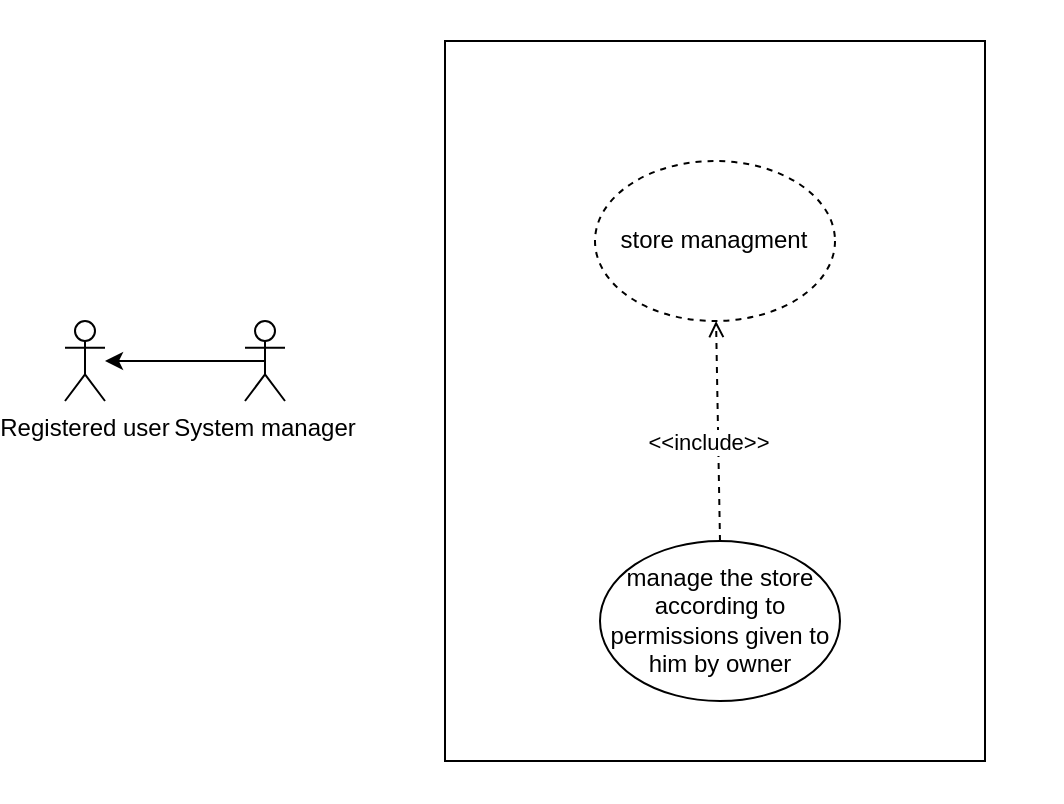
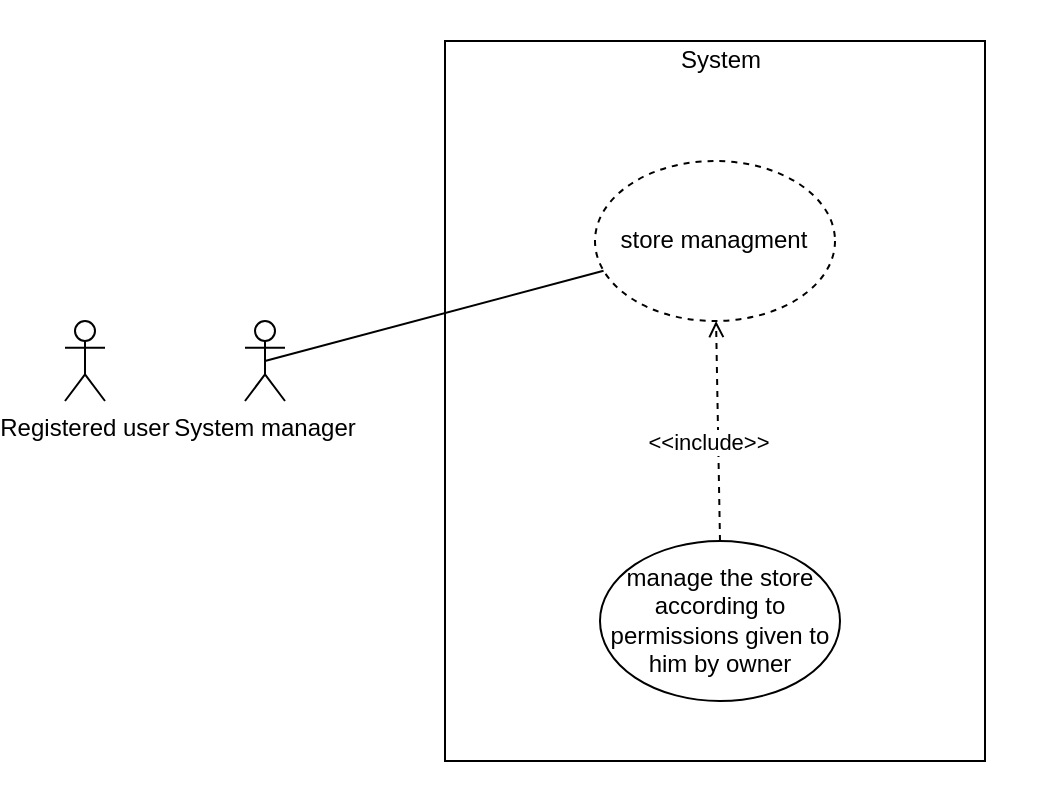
+ <mxCell id="9" value="System" style="text;html=1;align=center;verticalAlign=middle;resizable=0;points=[];autosize=1;" parent="2" vertex="1"><mxGeometry x="297.5" width="60" height="20" as="geometry" /></mxCell>
+ <mxCell id="8" value="" style="endArrow=none;html=1;entryX=0.5;entryY=0.5;entryDx=0;entryDy=0;entryPerimeter=0;" parent="2" source="7" target="4" edge="1"><mxGeometry width="50" height="50" relative="1" as="geometry"><mxPoint x="270" y="180" as="sourcePoint" /><mxPoint x="90" y="180" as="targetPoint" /></mxGeometry></mxCell>
- <mxCell id="6" style="edgeStyle=orthogonalEdgeStyle;rounded=0;orthogonalLoop=1;jettySize=auto;html=1;exitX=0.5;exitY=0.5;exitDx=0;exitDy=0;exitPerimeter=0;" parent="2" source="4" target="5" edge="1"><mxGeometry relative="1" as="geometry"><Array as="points"><mxPoint x="40" y="160" /><mxPoint x="40" y="160" /></Array></mxGeometry></mxCell>
